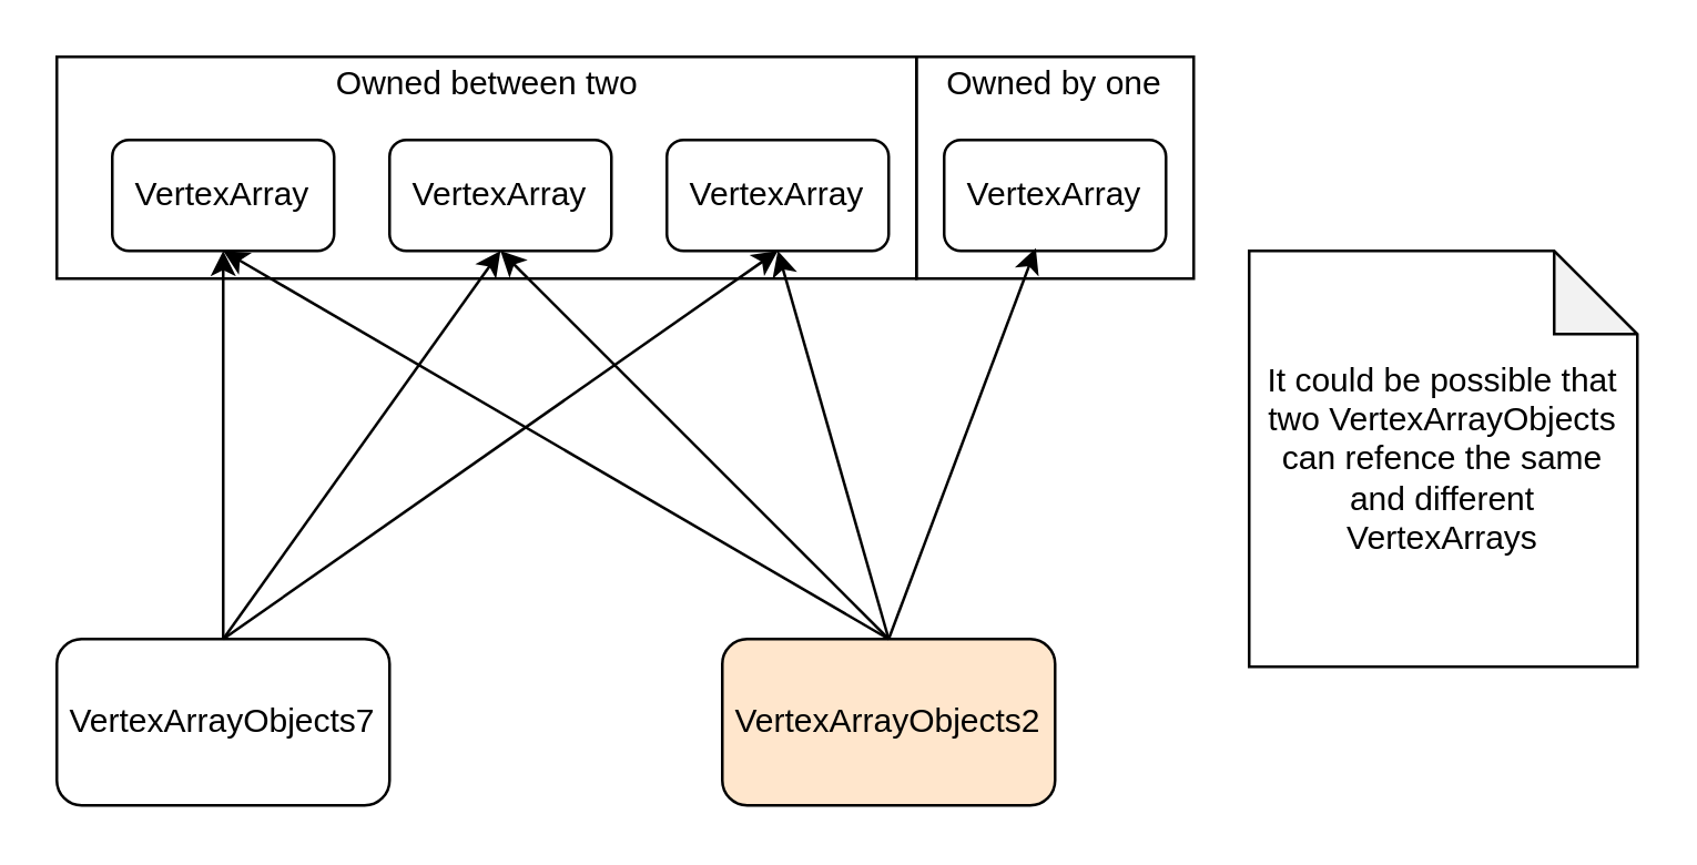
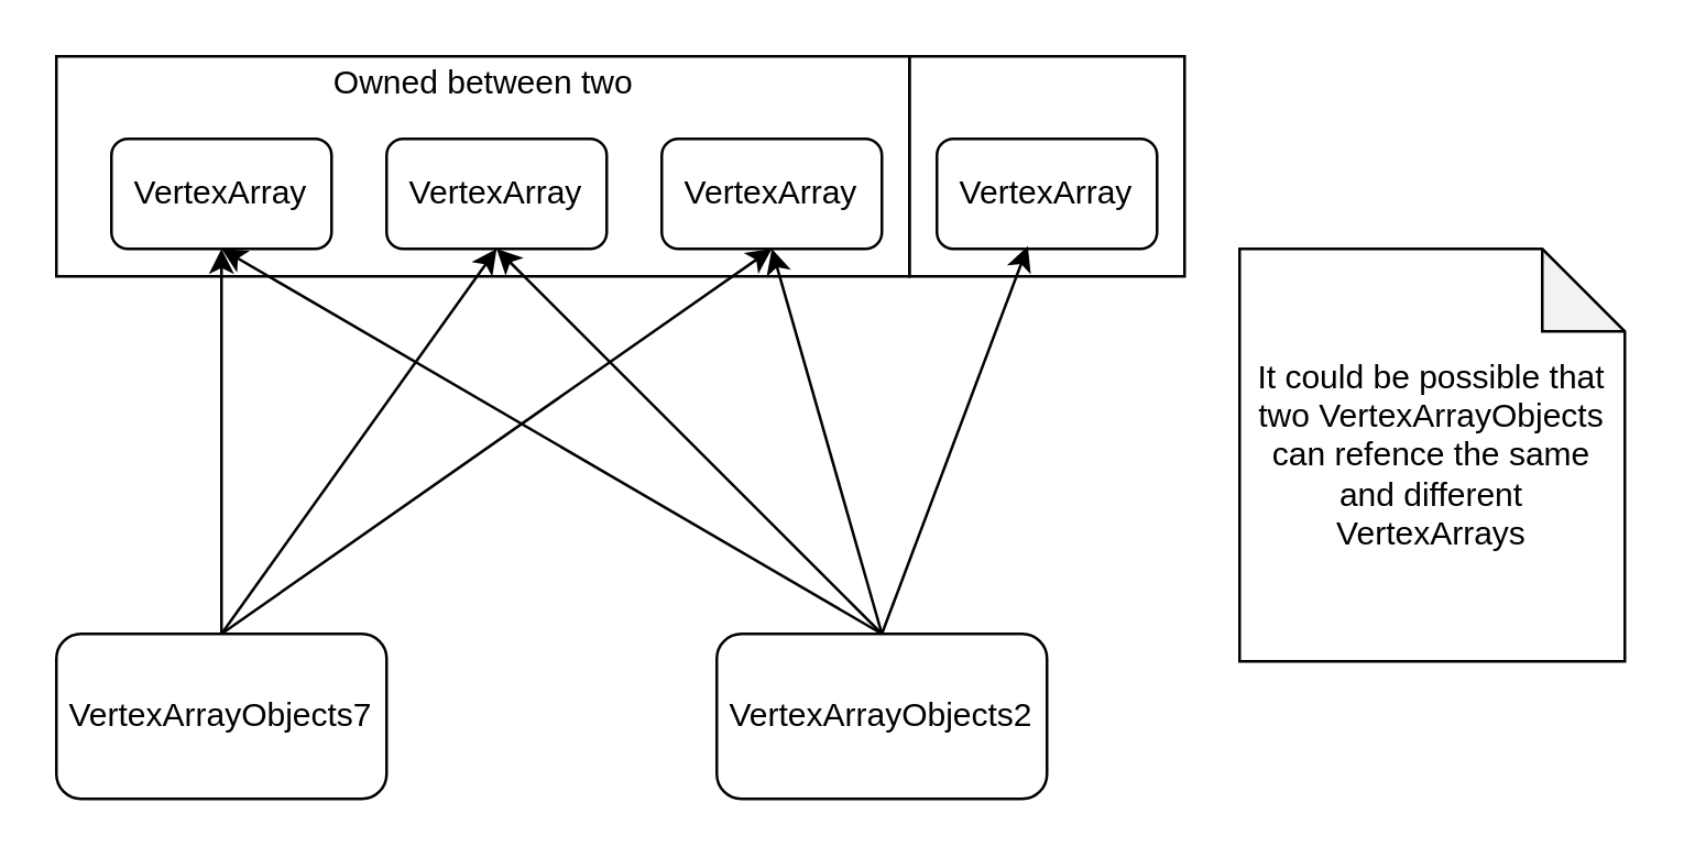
- <mxCell id="19" value="Owned by one" style="text;html=1;strokeColor=none;fillColor=none;align=center;verticalAlign=middle;whiteSpace=wrap;rounded=0;" vertex="1" parent="1"><mxGeometry x="340" y="20" width="80" height="20" as="geometry" /></mxCell>
- <mxCell id="8" value="VertexArrayObjects2" style="rounded=1;whiteSpace=wrap;html=1;fillColor=#ffe6cc;" vertex="1" parent="1"><mxGeometry x="260" y="230" width="120" height="60" as="geometry" /></mxCell>
+ <mxCell id="8" value="VertexArrayObjects2" style="rounded=1;whiteSpace=wrap;html=1;" vertex="1" parent="1"><mxGeometry x="260" y="230" width="120" height="60" as="geometry" /></mxCell>
